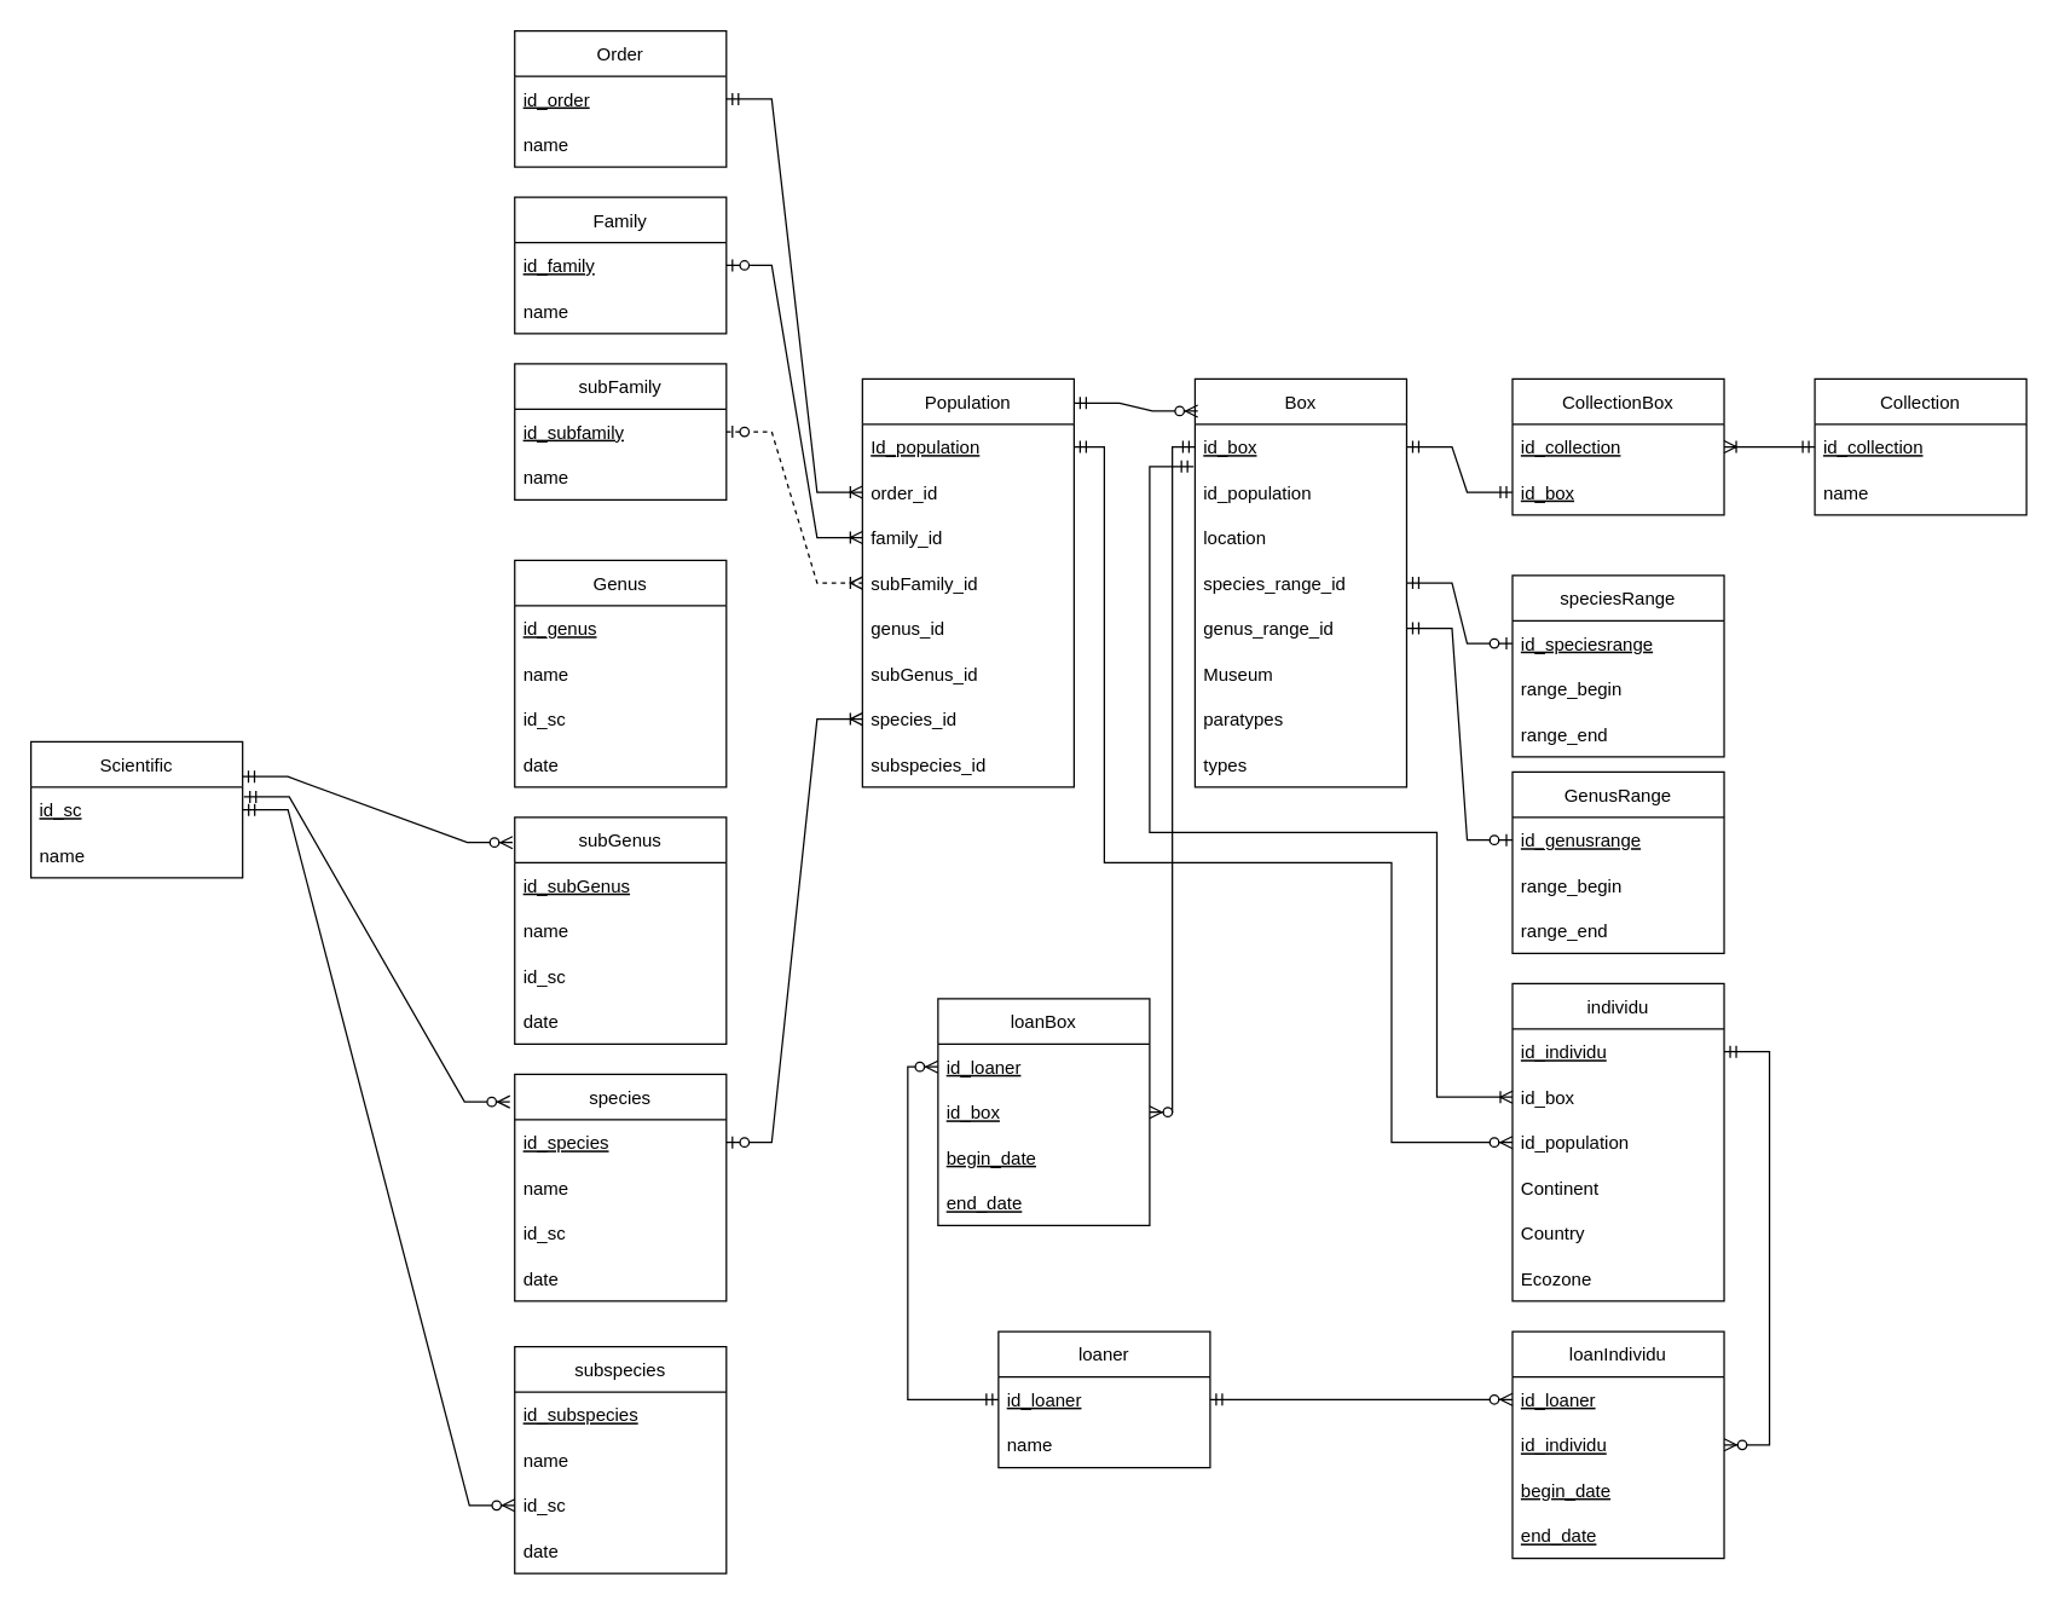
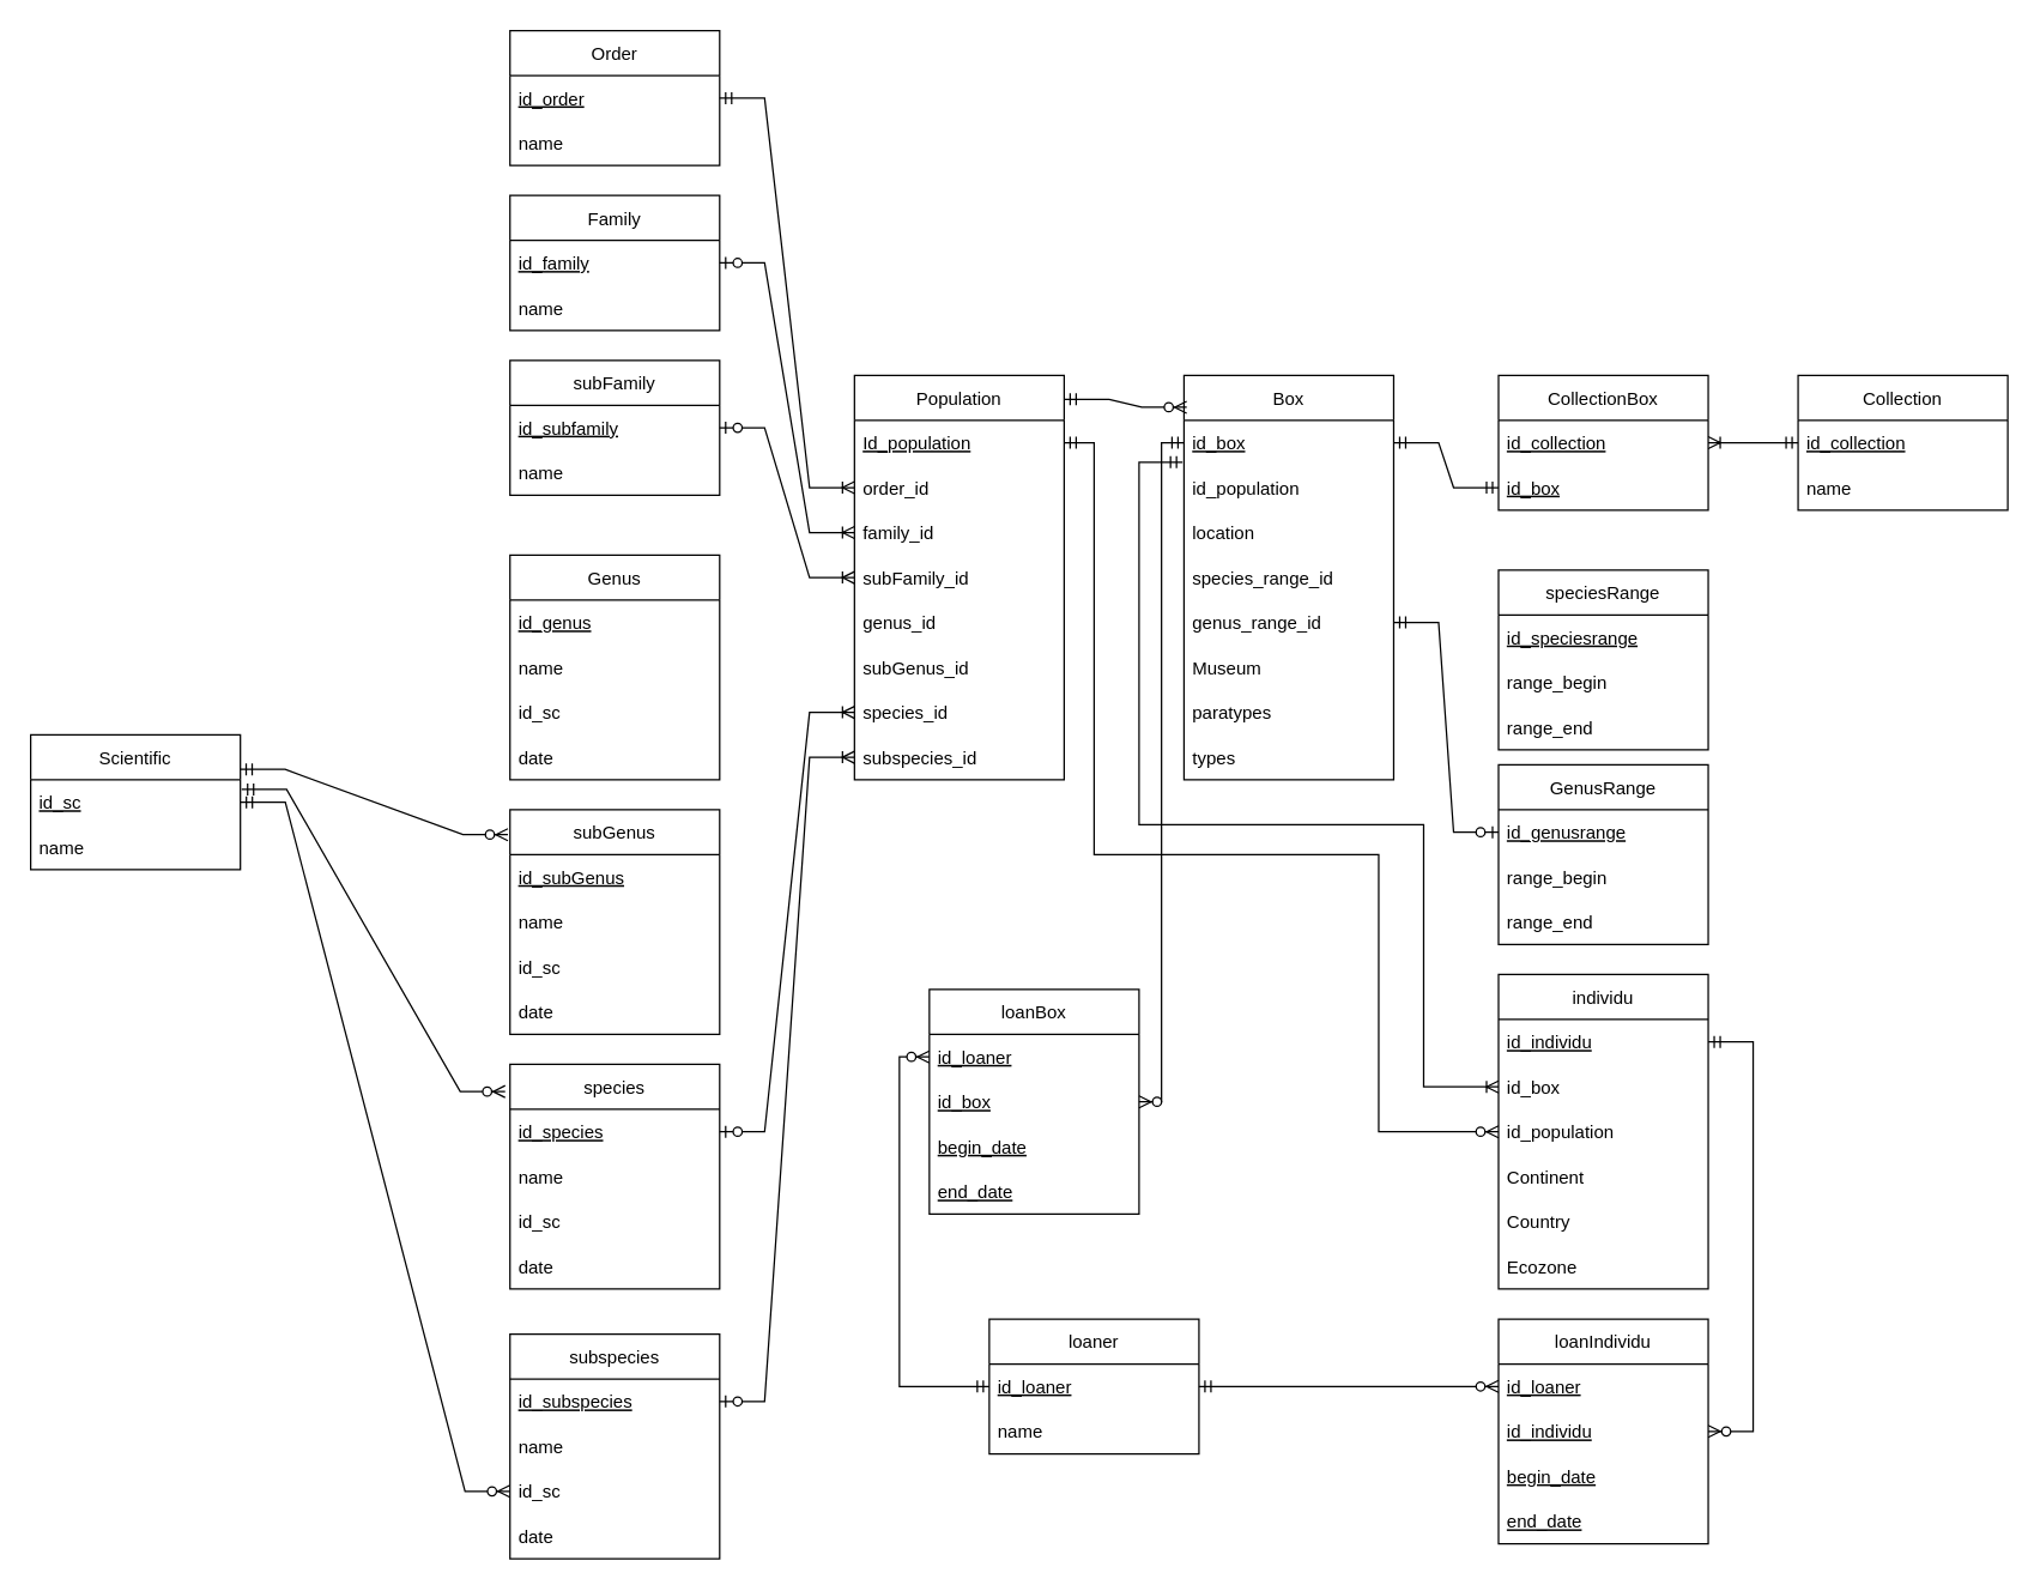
- <mxCell id="90" value="" style="edgeStyle=entityRelationEdgeStyle;fontSize=12;html=1;endArrow=ERoneToMany;startArrow=ERzeroToOne;rounded=0;exitX=1;exitY=0.5;exitDx=0;exitDy=0;entryX=0;entryY=0.5;entryDx=0;entryDy=0;dashed=1;" parent="1" source="56" target="6" edge="1"><mxGeometry width="100" height="100" relative="1" as="geometry"><mxPoint x="491.68" y="156.92" as="sourcePoint" /><mxPoint x="580" y="365" as="targetPoint" /></mxGeometry></mxCell>
+ <mxCell id="90" value="" style="edgeStyle=entityRelationEdgeStyle;fontSize=12;html=1;endArrow=ERoneToMany;startArrow=ERzeroToOne;rounded=0;exitX=1;exitY=0.5;exitDx=0;exitDy=0;entryX=0;entryY=0.5;entryDx=0;entryDy=0;" parent="1" source="56" target="6" edge="1"><mxGeometry width="100" height="100" relative="1" as="geometry"><mxPoint x="491.68" y="156.92" as="sourcePoint" /><mxPoint x="580" y="365" as="targetPoint" /></mxGeometry></mxCell>
- <mxCell id="83" value="" style="edgeStyle=entityRelationEdgeStyle;fontSize=12;html=1;endArrow=ERzeroToOne;startArrow=ERmandOne;rounded=0;exitX=1;exitY=0.5;exitDx=0;exitDy=0;entryX=0;entryY=0.5;entryDx=0;entryDy=0;" parent="1" source="29" target="43" edge="1"><mxGeometry width="100" height="100" relative="1" as="geometry"><mxPoint x="1024.98" y="128.6" as="sourcePoint" /><mxPoint x="990" y="380" as="targetPoint" /></mxGeometry></mxCell>
+ <mxCell id="103" value="" style="edgeStyle=entityRelationEdgeStyle;fontSize=12;html=1;endArrow=ERoneToMany;startArrow=ERzeroToOne;rounded=0;exitX=1;exitY=0.5;exitDx=0;exitDy=0;entryX=0;entryY=0.5;entryDx=0;entryDy=0;" parent="1" source="99" target="10" edge="1"><mxGeometry width="100" height="100" relative="1" as="geometry"><mxPoint x="490.84" y="739.05" as="sourcePoint" /><mxPoint x="580" y="485" as="targetPoint" /></mxGeometry></mxCell>
